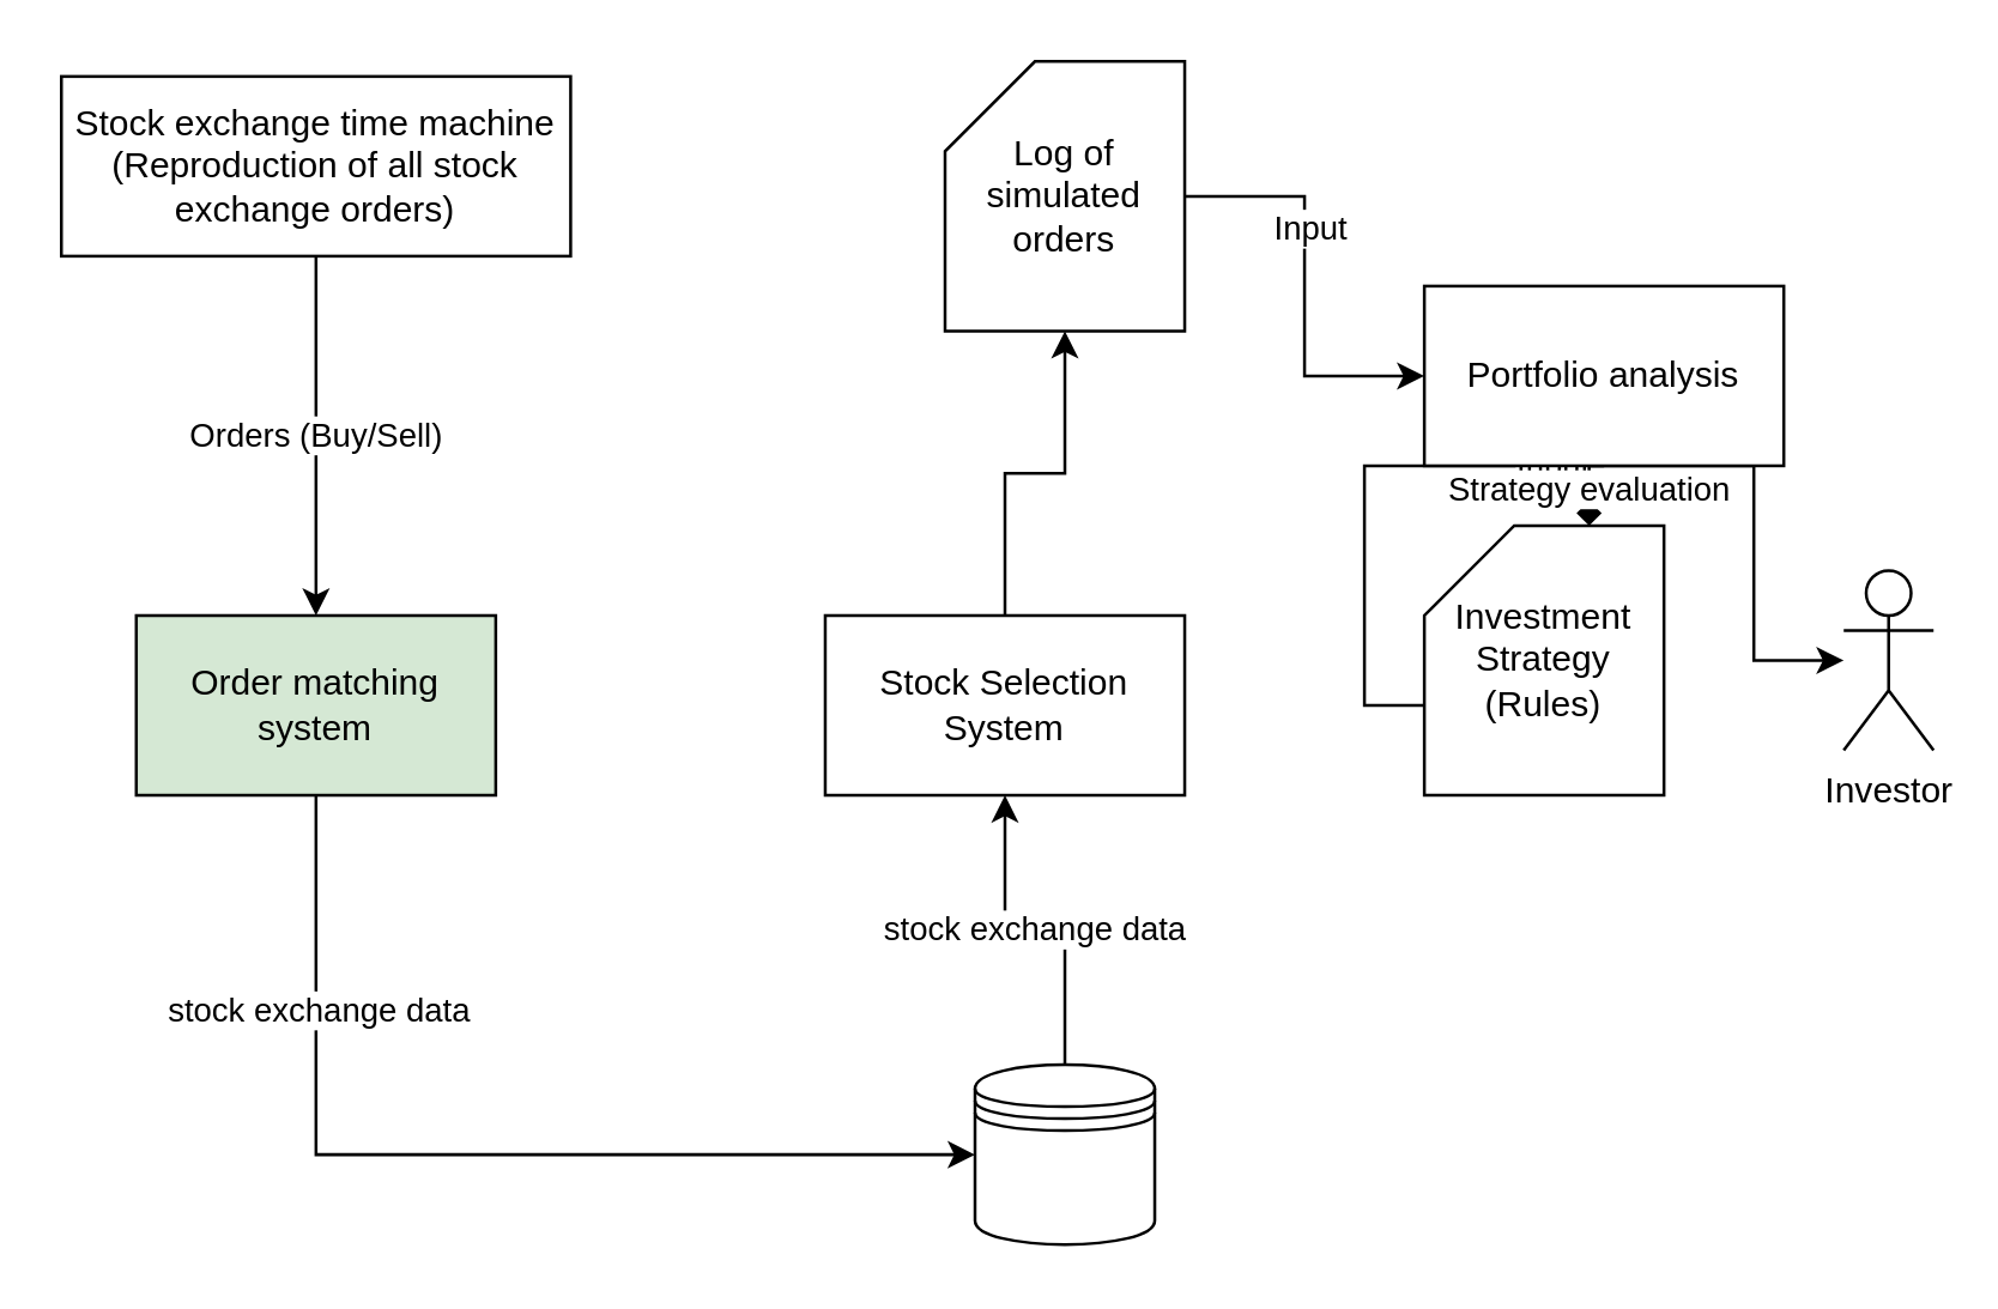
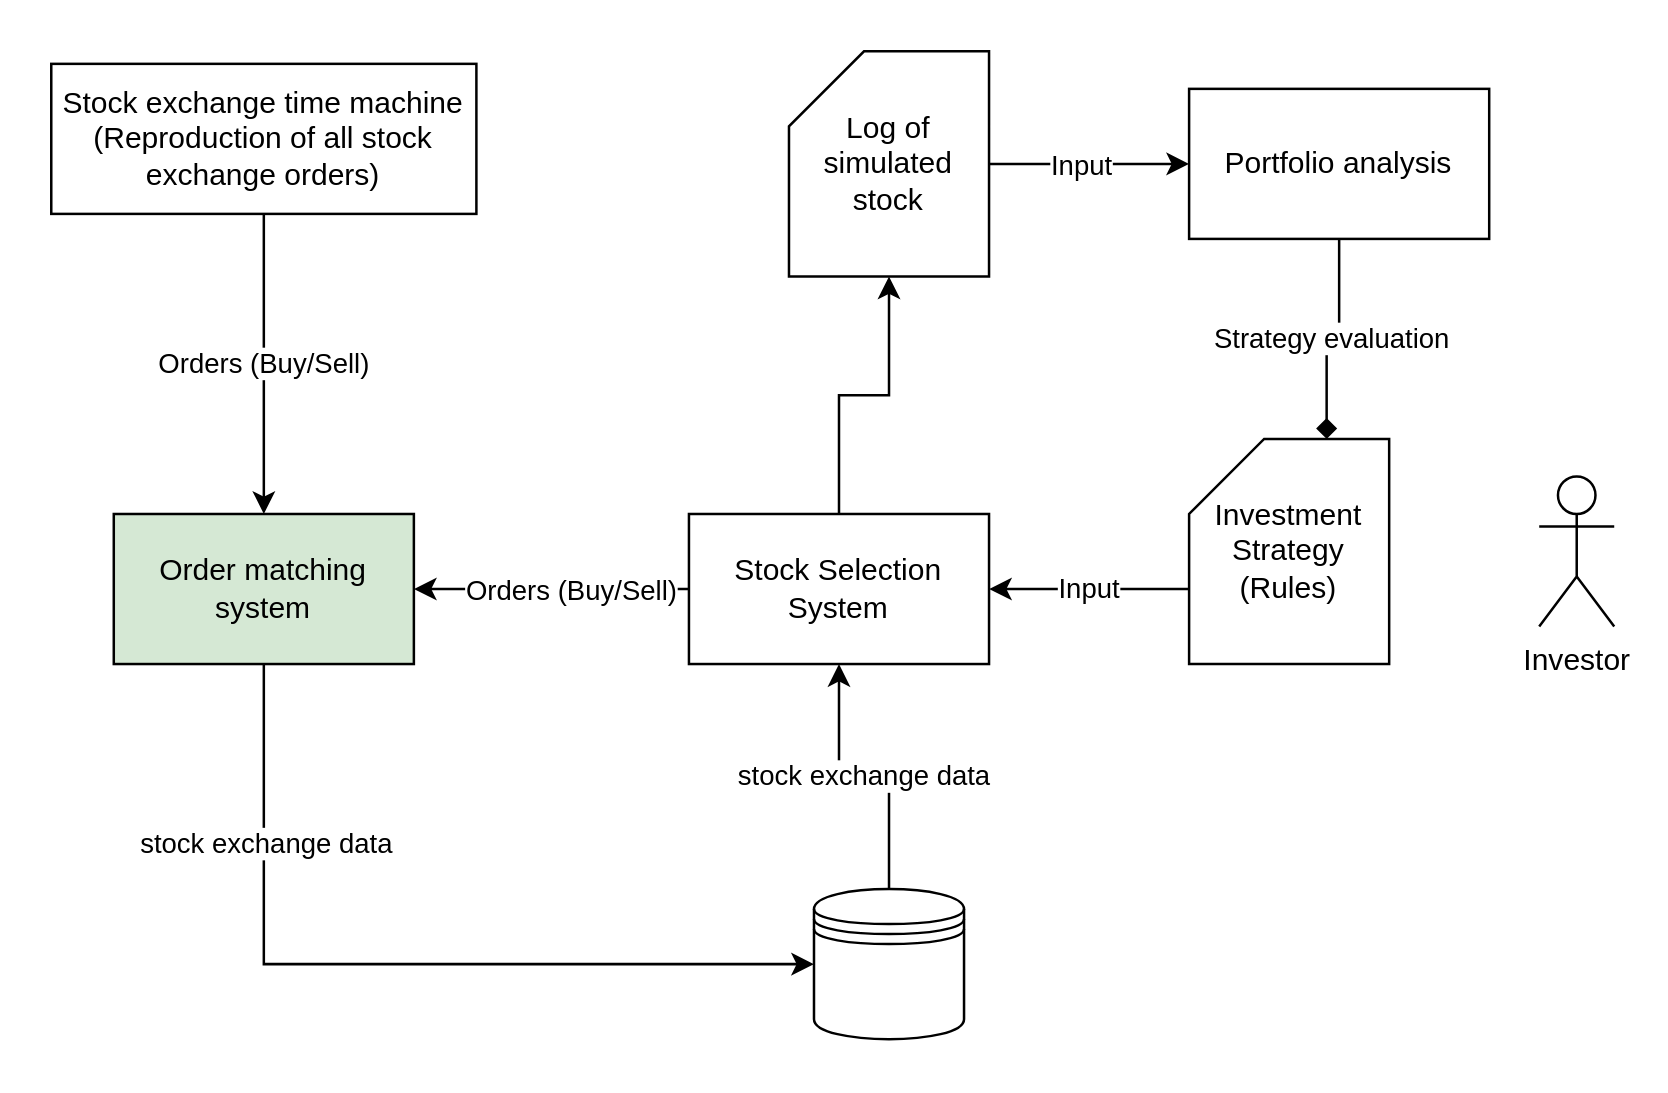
- <mxCell id="16" value="Log of simulated orders" style="shape=card;whiteSpace=wrap;html=1;" parent="1" vertex="1"><mxGeometry x="315" y="20" width="80" height="90" as="geometry" /></mxCell>
+ <mxCell id="16" value="Log of simulated stock" style="shape=card;whiteSpace=wrap;html=1;" parent="1" vertex="1"><mxGeometry x="315" y="20" width="80" height="90" as="geometry" /></mxCell>
- <mxCell id="18" value="Portfolio analysis" style="rounded=0;whiteSpace=wrap;html=1;" parent="1" vertex="1"><mxGeometry x="475" y="95" width="120" height="60" as="geometry" /></mxCell>
+ <mxCell id="18" value="Portfolio analysis" style="rounded=0;whiteSpace=wrap;html=1;" parent="1" vertex="1"><mxGeometry x="475" y="35" width="120" height="60" as="geometry" /></mxCell>
- <mxCell id="10" value="Input" style="edgeStyle=orthogonalEdgeStyle;rounded=0;orthogonalLoop=1;jettySize=auto;html=1;exitX=0;exitY=0;exitDx=0;exitDy=60;exitPerimeter=0;" parent="1" source="11" target="9" edge="1"><mxGeometry relative="1" as="geometry" /></mxCell>
+ <mxCell id="10" value="Input" style="edgeStyle=orthogonalEdgeStyle;rounded=0;orthogonalLoop=1;jettySize=auto;html=1;exitX=0;exitY=0;exitDx=0;exitDy=60;exitPerimeter=0;" parent="1" source="11" target="8" edge="1"><mxGeometry relative="1" as="geometry" /></mxCell>
+ <mxCell id="5" style="edgeStyle=orthogonalEdgeStyle;rounded=0;orthogonalLoop=1;jettySize=auto;html=1;exitX=0;exitY=0.5;exitDx=0;exitDy=0;entryX=1;entryY=0.5;entryDx=0;entryDy=0;" parent="1" source="8" target="4" edge="1"><mxGeometry relative="1" as="geometry" /></mxCell>
+ <mxCell id="6" value="Orders (Buy/Sell)" style="edgeLabel;html=1;align=center;verticalAlign=middle;resizable=0;points=[];" parent="5" vertex="1" connectable="0"><mxGeometry x="0.231" y="2" relative="1" as="geometry"><mxPoint x="20" y="-2" as="offset" /></mxGeometry></mxCell>
